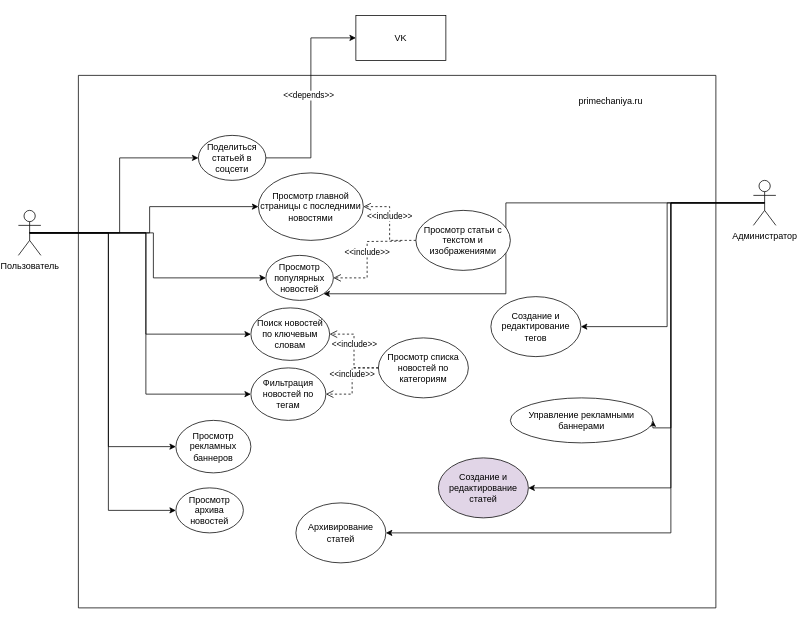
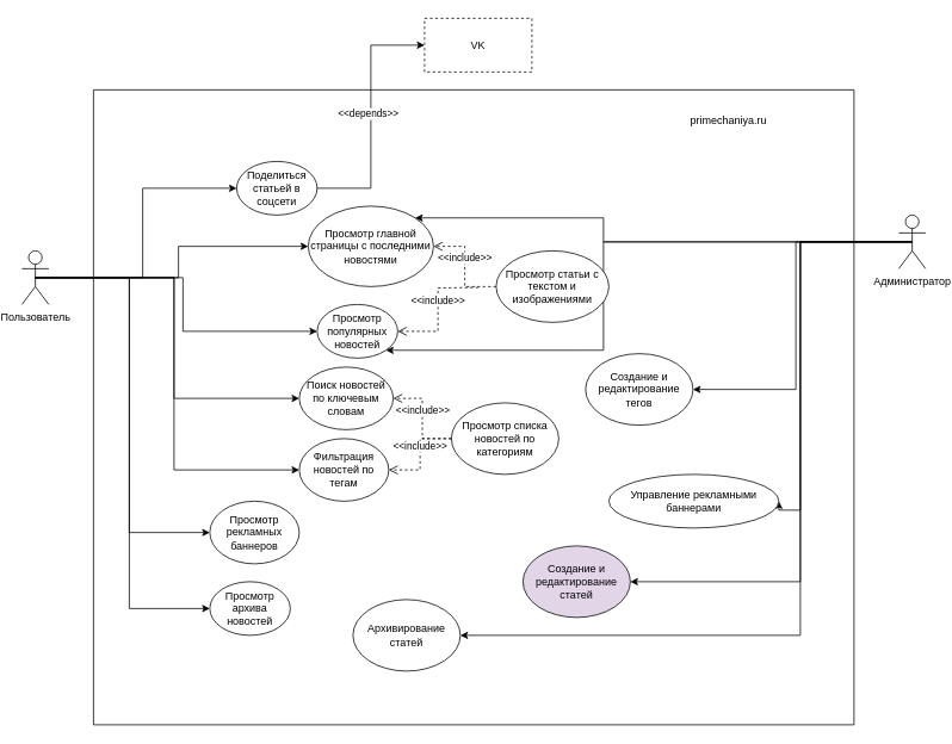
- <mxCell id="33" value="VK" style="rounded=0;whiteSpace=wrap;html=1;" vertex="1" parent="1"><mxGeometry x="470" y="20" width="120" height="60" as="geometry" /></mxCell>
+ <mxCell id="33" value="VK" style="rounded=0;whiteSpace=wrap;html=1;dashed=1;" vertex="1" parent="1"><mxGeometry x="470" y="20" width="120" height="60" as="geometry" /></mxCell>
+ <mxCell id="37" style="edgeStyle=orthogonalEdgeStyle;rounded=0;orthogonalLoop=1;jettySize=auto;html=1;exitX=0.5;exitY=0.5;exitDx=0;exitDy=0;entryX=1;entryY=0;entryDx=0;entryDy=0;exitPerimeter=0;" edge="1" parent="1" source="15" target="17"><mxGeometry relative="1" as="geometry"><Array as="points"><mxPoint x="670" y="270" /><mxPoint x="670" y="243" /></Array></mxGeometry></mxCell>
